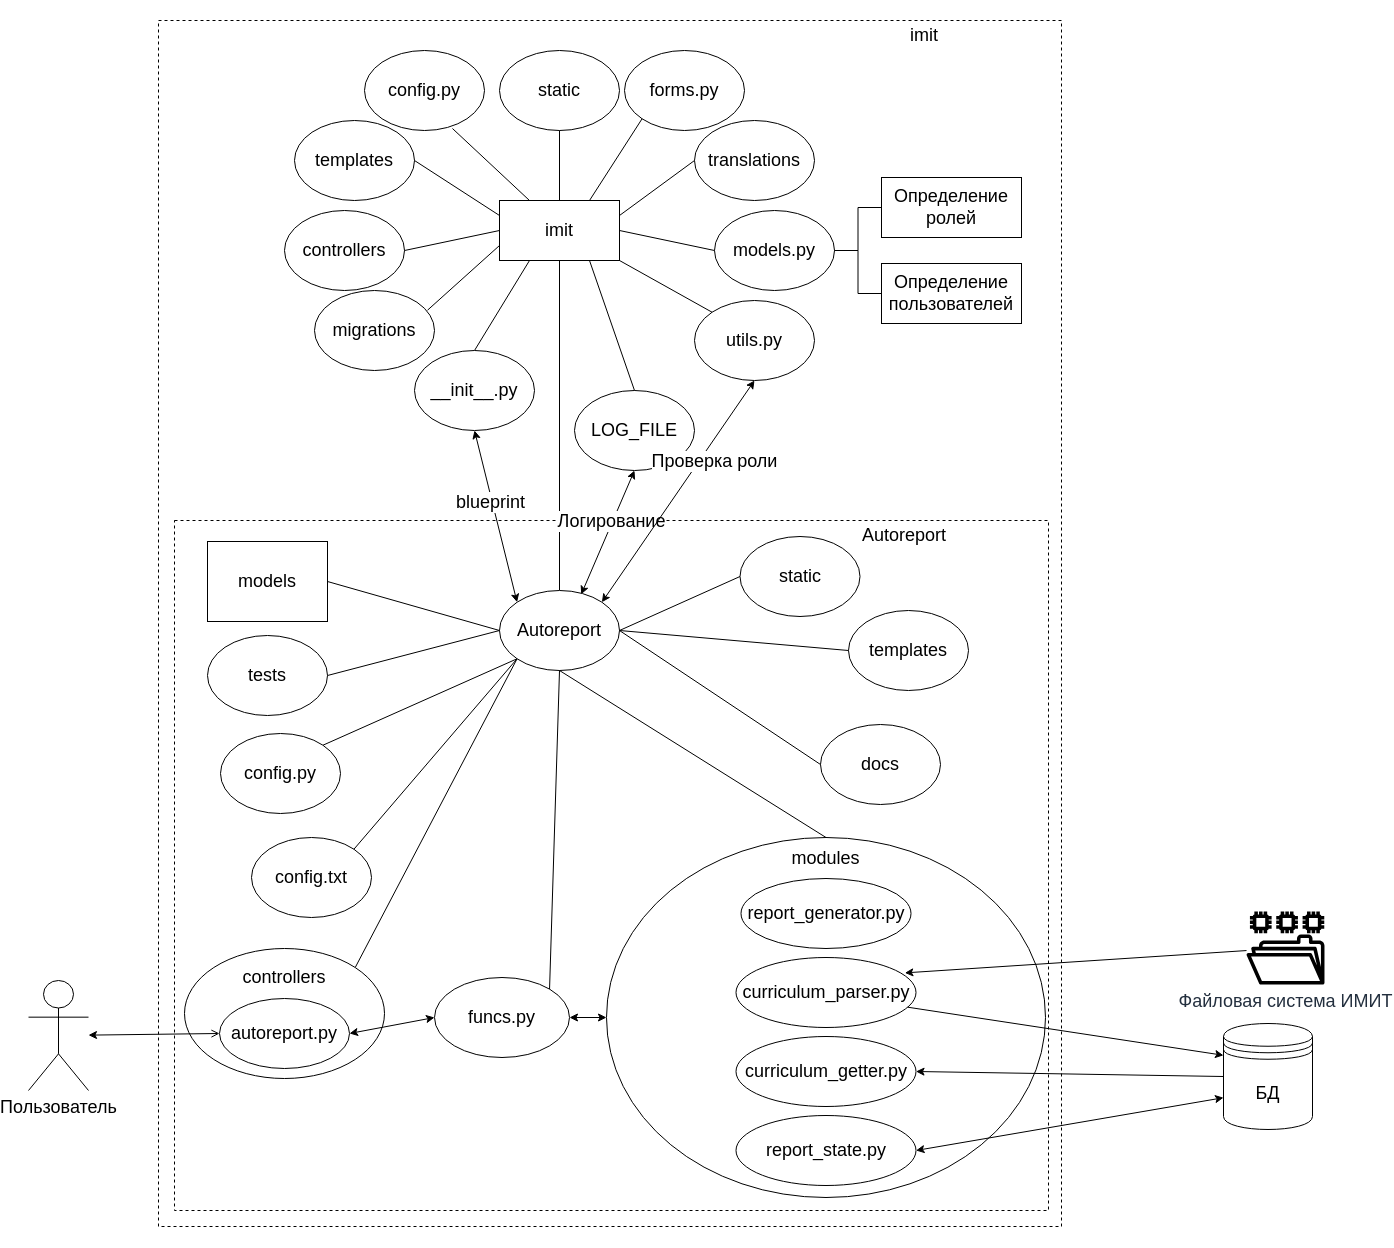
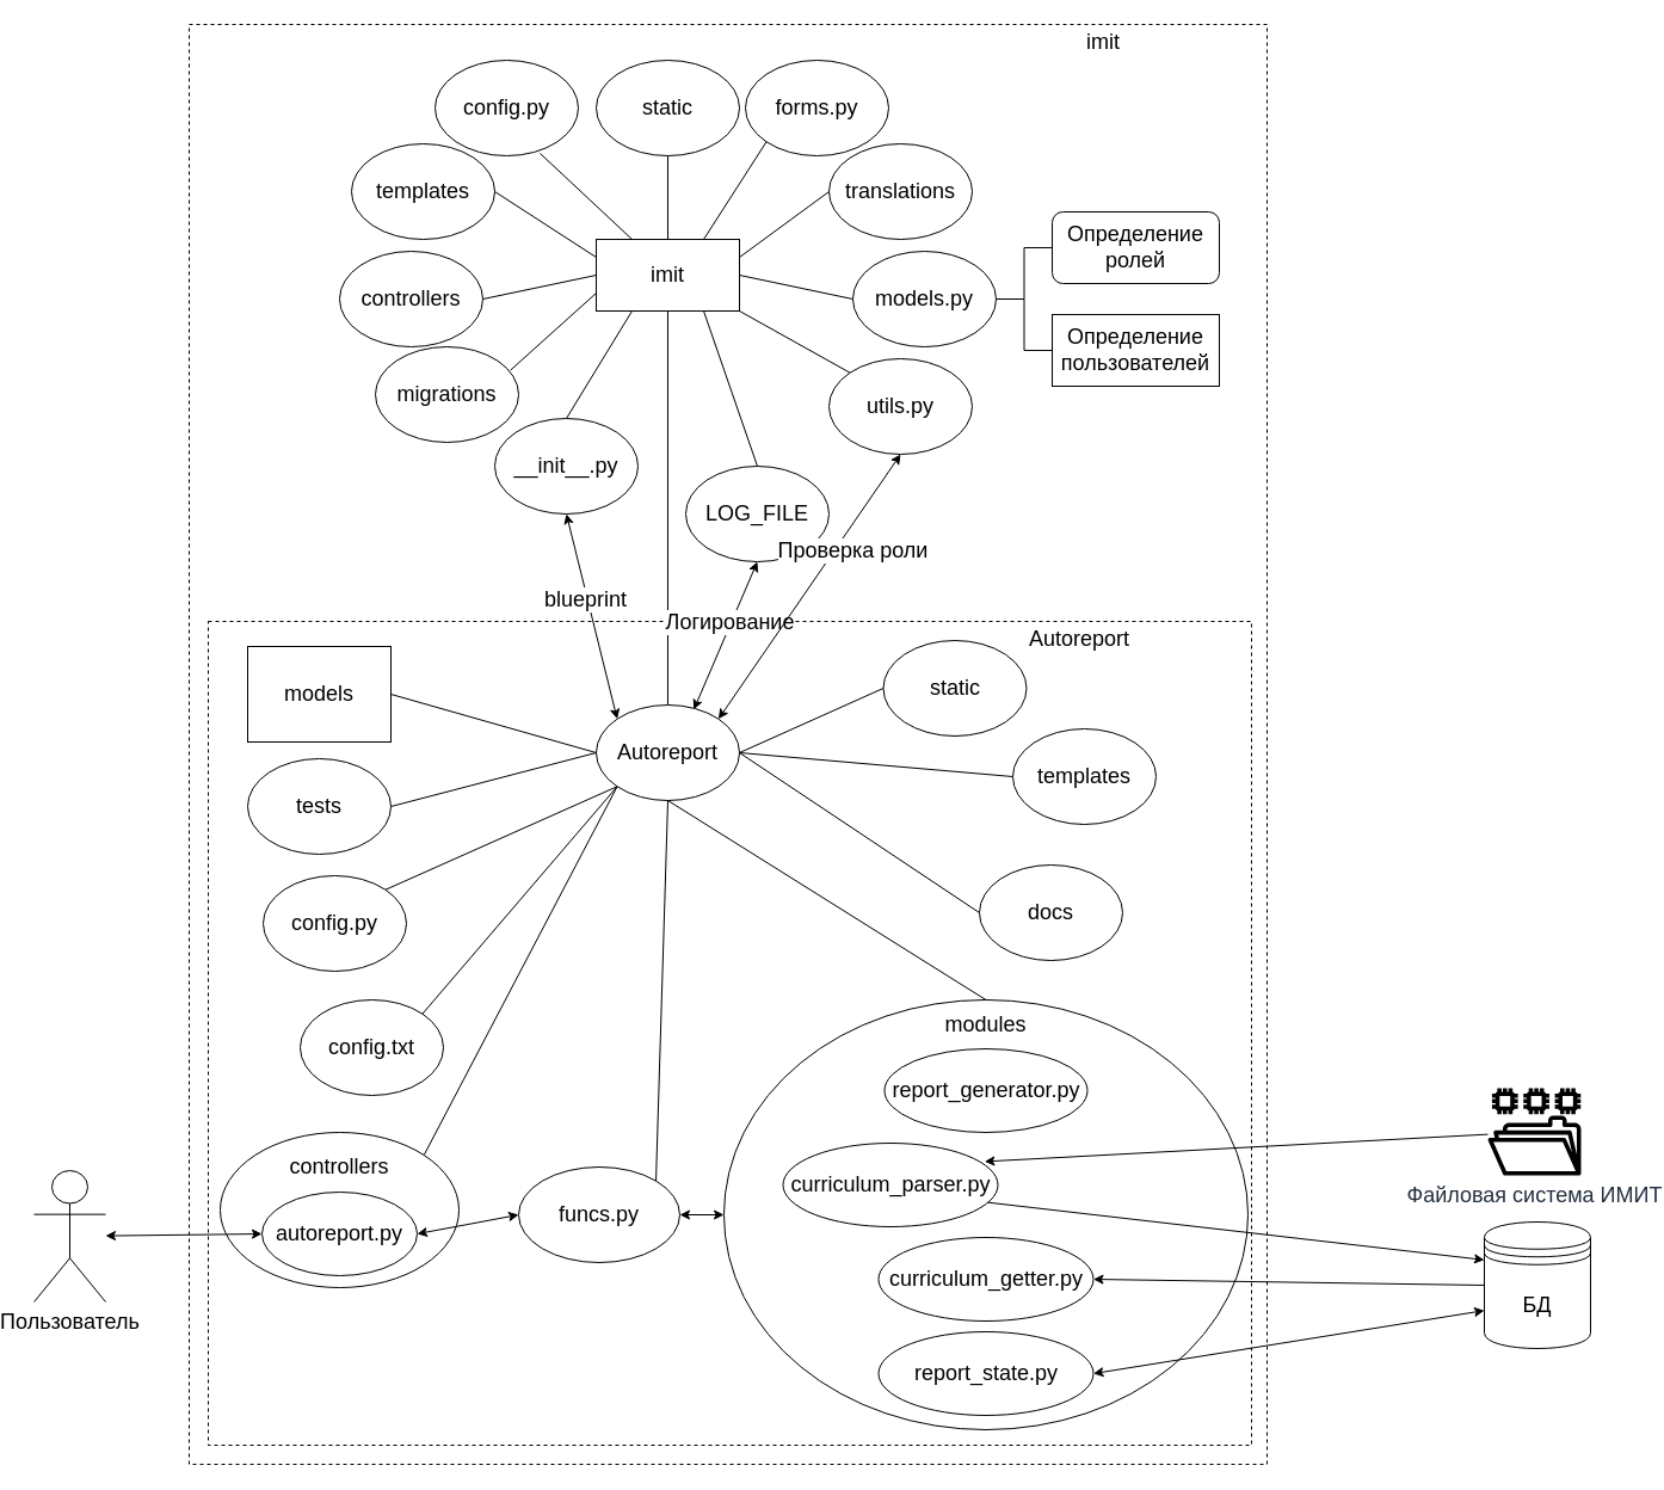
- <mxCell id="62" value="&lt;div&gt;&lt;font style=&quot;font-size: 18px;&quot;&gt;Определение&lt;/font&gt;&lt;/div&gt;&lt;div&gt;&lt;font style=&quot;font-size: 18px;&quot;&gt;ролей&lt;br&gt;&lt;/font&gt;&lt;/div&gt;" style="rounded=0;whiteSpace=wrap;html=1;" parent="1" vertex="1"><mxGeometry x="873" y="177" width="140" height="60" as="geometry" /></mxCell>
+ <mxCell id="62" value="&lt;div&gt;&lt;font style=&quot;font-size: 18px;&quot;&gt;Определение&lt;/font&gt;&lt;/div&gt;&lt;div&gt;&lt;font style=&quot;font-size: 18px;&quot;&gt;ролей&lt;br&gt;&lt;/font&gt;&lt;/div&gt;" style="whiteSpace=wrap;html=1;rounded=1;" parent="1" vertex="1"><mxGeometry x="873" y="177" width="140" height="60" as="geometry" /></mxCell>
- <mxCell id="69" value="&lt;font style=&quot;font-size: 18px;&quot;&gt;curriculum_parser.py&lt;/font&gt;" style="ellipse;whiteSpace=wrap;html=1;" parent="1" vertex="1"><mxGeometry x="727.5" y="957" width="180" height="70" as="geometry" /></mxCell>
+ <mxCell id="69" value="&lt;font style=&quot;font-size: 18px;&quot;&gt;curriculum_parser.py&lt;/font&gt;" style="ellipse;whiteSpace=wrap;html=1;" parent="1" vertex="1"><mxGeometry x="647.5" y="957" width="180" height="70" as="geometry" /></mxCell>
- <mxCell id="56" style="rounded=0;orthogonalLoop=1;jettySize=auto;html=1;entryX=0;entryY=0.5;entryDx=0;entryDy=0;startArrow=classic;startFill=1;endArrow=open;" parent="1" source="55" target="40" edge="1"><mxGeometry relative="1" as="geometry"><mxPoint x="306" y="680" as="sourcePoint" /><mxPoint x="341" y="700" as="targetPoint" /></mxGeometry></mxCell>
+ <mxCell id="56" style="rounded=0;orthogonalLoop=1;jettySize=auto;html=1;entryX=0;entryY=0.5;entryDx=0;entryDy=0;startArrow=classic;startFill=1;" parent="1" source="55" target="40" edge="1"><mxGeometry relative="1" as="geometry"><mxPoint x="306" y="680" as="sourcePoint" /><mxPoint x="341" y="700" as="targetPoint" /></mxGeometry></mxCell>
- <mxCell id="64" value="&lt;font style=&quot;font-size: 18px;&quot;&gt;БД&lt;/font&gt;" style="shape=datastore;whiteSpace=wrap;html=1;" parent="1" vertex="1"><mxGeometry x="1215" y="1023" width="89" height="106" as="geometry" /></mxCell>
+ <mxCell id="64" value="&lt;font style=&quot;font-size: 18px;&quot;&gt;БД&lt;/font&gt;" style="shape=datastore;whiteSpace=wrap;html=1;" parent="1" vertex="1"><mxGeometry x="1235" y="1023" width="89" height="106" as="geometry" /></mxCell>
